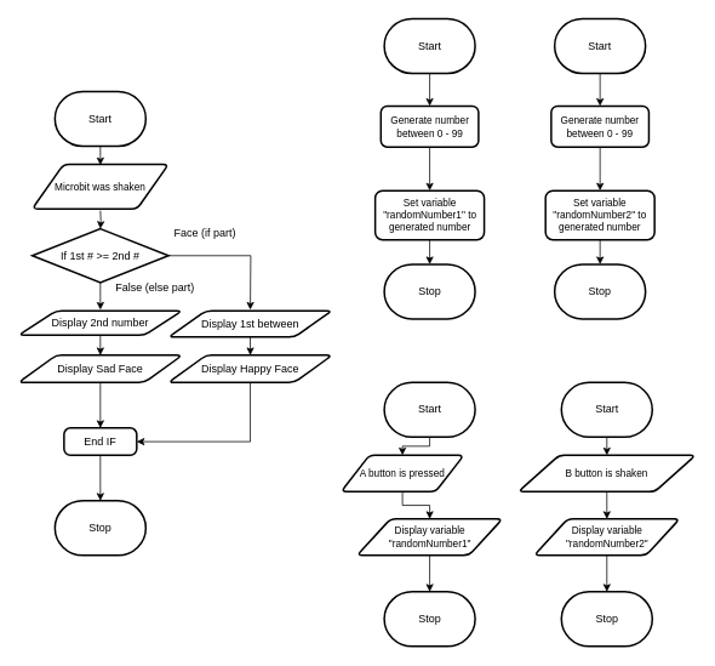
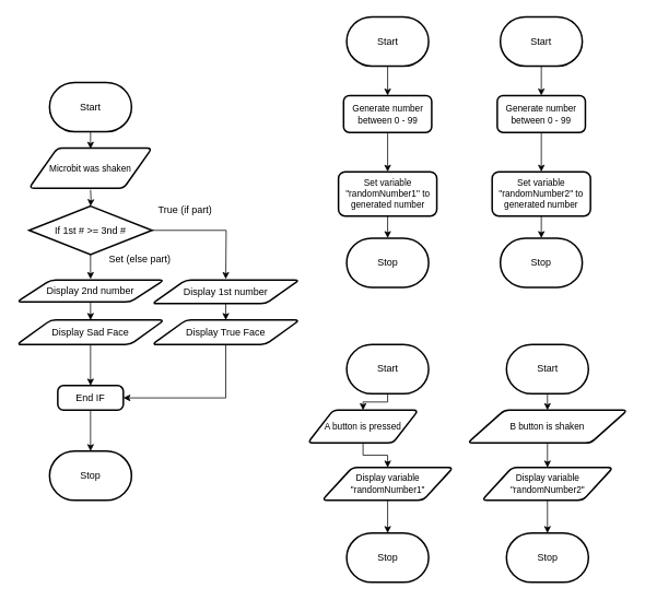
- <mxCell id="10" value="Face (if part)" style="text;html=1;align=center;verticalAlign=middle;resizable=0;points=[];autosize=1;strokeColor=none;fillColor=none;" vertex="1" parent="1"><mxGeometry x="180" y="241" width="90" height="30" as="geometry" /></mxCell>
+ <mxCell id="10" value="True (if part)" style="text;html=1;align=center;verticalAlign=middle;resizable=0;points=[];autosize=1;strokeColor=none;fillColor=none;" vertex="1" parent="1"><mxGeometry x="180" y="241" width="90" height="30" as="geometry" /></mxCell>
- <mxCell id="7" value="If 1st # &amp;gt;= 2nd #" style="strokeWidth=2;html=1;shape=mxgraph.flowchart.decision;whiteSpace=wrap;fillColor=none;" vertex="1" parent="1"><mxGeometry x="35" y="251" width="150" height="59" as="geometry" /></mxCell>
+ <mxCell id="7" value="If 1st # &amp;gt;= 3nd #" style="strokeWidth=2;html=1;shape=mxgraph.flowchart.decision;whiteSpace=wrap;fillColor=none;" vertex="1" parent="1"><mxGeometry x="35" y="251" width="150" height="59" as="geometry" /></mxCell>
- <mxCell id="12" value="False (else part)" style="text;html=1;align=center;verticalAlign=middle;resizable=0;points=[];autosize=1;strokeColor=none;fillColor=none;" vertex="1" parent="1"><mxGeometry x="115" y="301" width="110" height="30" as="geometry" /></mxCell>
+ <mxCell id="12" value="Set (else part)" style="text;html=1;align=center;verticalAlign=middle;resizable=0;points=[];autosize=1;strokeColor=none;fillColor=none;" vertex="1" parent="1"><mxGeometry x="115" y="301" width="110" height="30" as="geometry" /></mxCell>
- <mxCell id="23" value="&lt;span style=&quot;font-size: 12px;&quot;&gt;Display 1st between&lt;/span&gt;" style="shape=parallelogram;html=1;strokeWidth=2;perimeter=parallelogramPerimeter;whiteSpace=wrap;rounded=1;arcSize=12;size=0.23;shadow=0;fontFamily=Helvetica;fontSize=11;fontColor=default;fillColor=none;" vertex="1" parent="1"><mxGeometry x="185" y="341" width="180" height="29" as="geometry" /></mxCell>
+ <mxCell id="23" value="&lt;span style=&quot;font-size: 12px;&quot;&gt;Display 1st number&lt;/span&gt;" style="shape=parallelogram;html=1;strokeWidth=2;perimeter=parallelogramPerimeter;whiteSpace=wrap;rounded=1;arcSize=12;size=0.23;shadow=0;fontFamily=Helvetica;fontSize=11;fontColor=default;fillColor=none;" vertex="1" parent="1"><mxGeometry x="185" y="341" width="180" height="29" as="geometry" /></mxCell>
- <mxCell id="29" value="&lt;span style=&quot;font-size: 12px;&quot;&gt;Display Happy Face&lt;/span&gt;" style="shape=parallelogram;html=1;strokeWidth=2;perimeter=parallelogramPerimeter;whiteSpace=wrap;rounded=1;arcSize=12;size=0.23;shadow=0;fontFamily=Helvetica;fontSize=11;fontColor=default;fillColor=none;" vertex="1" parent="1"><mxGeometry x="185" y="390" width="180" height="30" as="geometry" /></mxCell>
+ <mxCell id="29" value="&lt;span style=&quot;font-size: 12px;&quot;&gt;Display True Face&lt;/span&gt;" style="shape=parallelogram;html=1;strokeWidth=2;perimeter=parallelogramPerimeter;whiteSpace=wrap;rounded=1;arcSize=12;size=0.23;shadow=0;fontFamily=Helvetica;fontSize=11;fontColor=default;fillColor=none;" vertex="1" parent="1"><mxGeometry x="185" y="390" width="180" height="30" as="geometry" /></mxCell>
